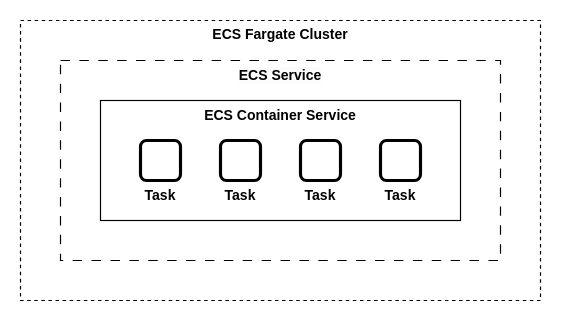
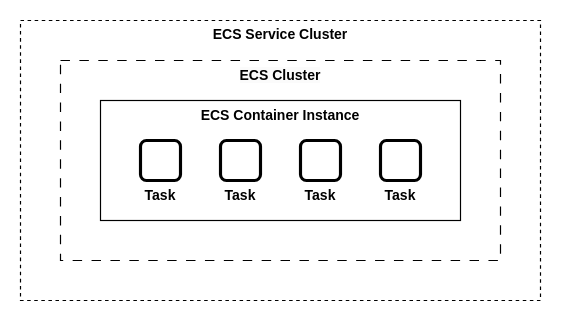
- <mxCell id="2" value="ECS Fargate Cluster" style="rounded=0;whiteSpace=wrap;html=1;fillColor=none;dashed=1;strokeWidth=1.181;fontStyle=1;fontSize=14;verticalAlign=top;spacing=1.968;" vertex="1" parent="1"><mxGeometry x="20" y="20" width="520" height="280" as="geometry" /></mxCell>
+ <mxCell id="2" value="ECS Service Cluster" style="rounded=0;whiteSpace=wrap;html=1;fillColor=none;dashed=1;strokeWidth=1.181;fontStyle=1;fontSize=14;verticalAlign=top;spacing=1.968;" vertex="1" parent="1"><mxGeometry x="20" y="20" width="520" height="280" as="geometry" /></mxCell>
- <mxCell id="3" value="&lt;span style=&quot;color: rgb(0, 0, 0); font-family: Helvetica; font-size: 14px; font-style: normal; font-variant-ligatures: normal; font-variant-caps: normal; font-weight: 700; letter-spacing: normal; orphans: 2; text-align: center; text-indent: 0px; text-transform: none; widows: 2; word-spacing: 0px; -webkit-text-stroke-width: 0px; white-space: normal; background-color: rgb(251, 251, 251); text-decoration-thickness: initial; text-decoration-style: initial; text-decoration-color: initial; float: none; display: inline !important;&quot;&gt;ECS Service&lt;/span&gt;&lt;div style=&quot;font-size: 14px;&quot;&gt;&lt;br style=&quot;font-size: 14px;&quot;&gt;&lt;/div&gt;" style="rounded=0;whiteSpace=wrap;html=1;strokeWidth=1.181;verticalAlign=top;fontSize=14;dashed=1;dashPattern=8 8;fillColor=none;" vertex="1" parent="1"><mxGeometry x="60" y="60" width="440" height="200" as="geometry" /></mxCell>
+ <mxCell id="3" value="&lt;span style=&quot;color: rgb(0, 0, 0); font-family: Helvetica; font-size: 14px; font-style: normal; font-variant-ligatures: normal; font-variant-caps: normal; font-weight: 700; letter-spacing: normal; orphans: 2; text-align: center; text-indent: 0px; text-transform: none; widows: 2; word-spacing: 0px; -webkit-text-stroke-width: 0px; white-space: normal; background-color: rgb(251, 251, 251); text-decoration-thickness: initial; text-decoration-style: initial; text-decoration-color: initial; float: none; display: inline !important;&quot;&gt;ECS Cluster&lt;/span&gt;&lt;div style=&quot;font-size: 14px;&quot;&gt;&lt;br style=&quot;font-size: 14px;&quot;&gt;&lt;/div&gt;" style="rounded=0;whiteSpace=wrap;html=1;strokeWidth=1.181;verticalAlign=top;fontSize=14;dashed=1;dashPattern=8 8;fillColor=none;" vertex="1" parent="1"><mxGeometry x="60" y="60" width="440" height="200" as="geometry" /></mxCell>
- <mxCell id="4" value="&lt;div style=&quot;font-size: 14px;&quot;&gt;&lt;b&gt;ECS Container Service&lt;/b&gt;&lt;/div&gt;" style="rounded=0;whiteSpace=wrap;html=1;strokeWidth=1.181;verticalAlign=top;fontSize=14;fillColor=none;" vertex="1" parent="1"><mxGeometry x="100" y="100" width="360" height="120" as="geometry" /></mxCell>
+ <mxCell id="4" value="&lt;div style=&quot;font-size: 14px;&quot;&gt;&lt;b&gt;ECS Container Instance&lt;/b&gt;&lt;/div&gt;" style="rounded=0;whiteSpace=wrap;html=1;strokeWidth=1.181;verticalAlign=top;fontSize=14;fillColor=none;" vertex="1" parent="1"><mxGeometry x="100" y="100" width="360" height="120" as="geometry" /></mxCell>
